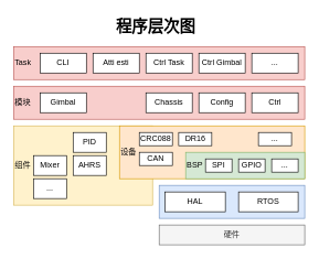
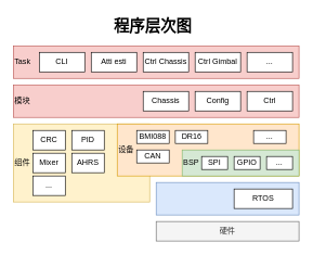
- <mxCell id="24" value="Ctrl Task" style="rounded=0;whiteSpace=wrap;html=1;" parent="1" vertex="1"><mxGeometry x="220" y="80" width="70" height="30" as="geometry" /></mxCell>
+ <mxCell id="24" value="Ctrl Chassis" style="rounded=0;whiteSpace=wrap;html=1;" parent="1" vertex="1"><mxGeometry x="220" y="80" width="70" height="30" as="geometry" /></mxCell>
- <mxCell id="19" value="Gimbal" style="rounded=0;whiteSpace=wrap;html=1;" parent="1" vertex="1"><mxGeometry x="60" y="140" width="70" height="30" as="geometry" /></mxCell>
- <mxCell id="16" value="CRC088" style="rounded=0;whiteSpace=wrap;html=1;" parent="1" vertex="1"><mxGeometry x="210" y="200" width="50" height="20" as="geometry" /></mxCell>
+ <mxCell id="16" value="BMI088" style="rounded=0;whiteSpace=wrap;html=1;" parent="1" vertex="1"><mxGeometry x="210" y="200" width="50" height="20" as="geometry" /></mxCell>
+ <mxCell id="13" value="CRC" style="rounded=0;whiteSpace=wrap;html=1;" parent="1" vertex="1"><mxGeometry x="50" y="200" width="50" height="30" as="geometry" /></mxCell>
- <mxCell id="8" value="HAL" style="rounded=0;whiteSpace=wrap;html=1;" parent="1" vertex="1"><mxGeometry x="249" y="290" width="91" height="30" as="geometry" /></mxCell>
